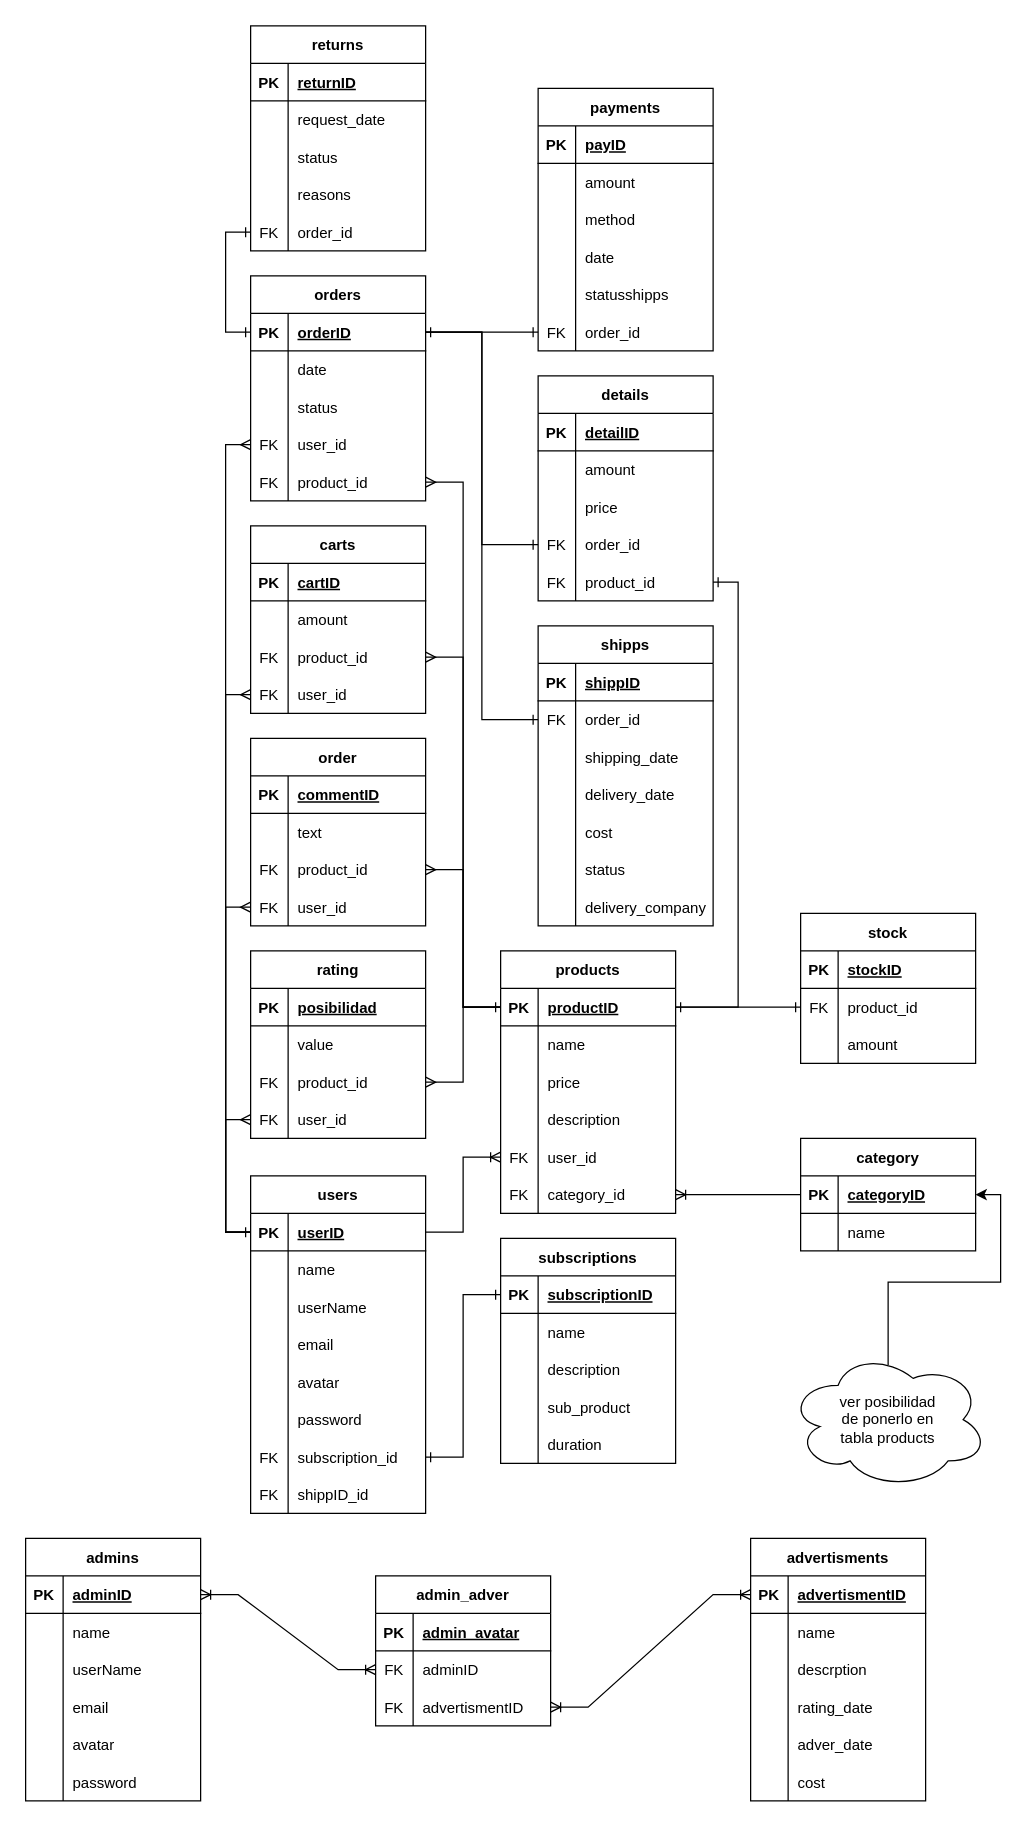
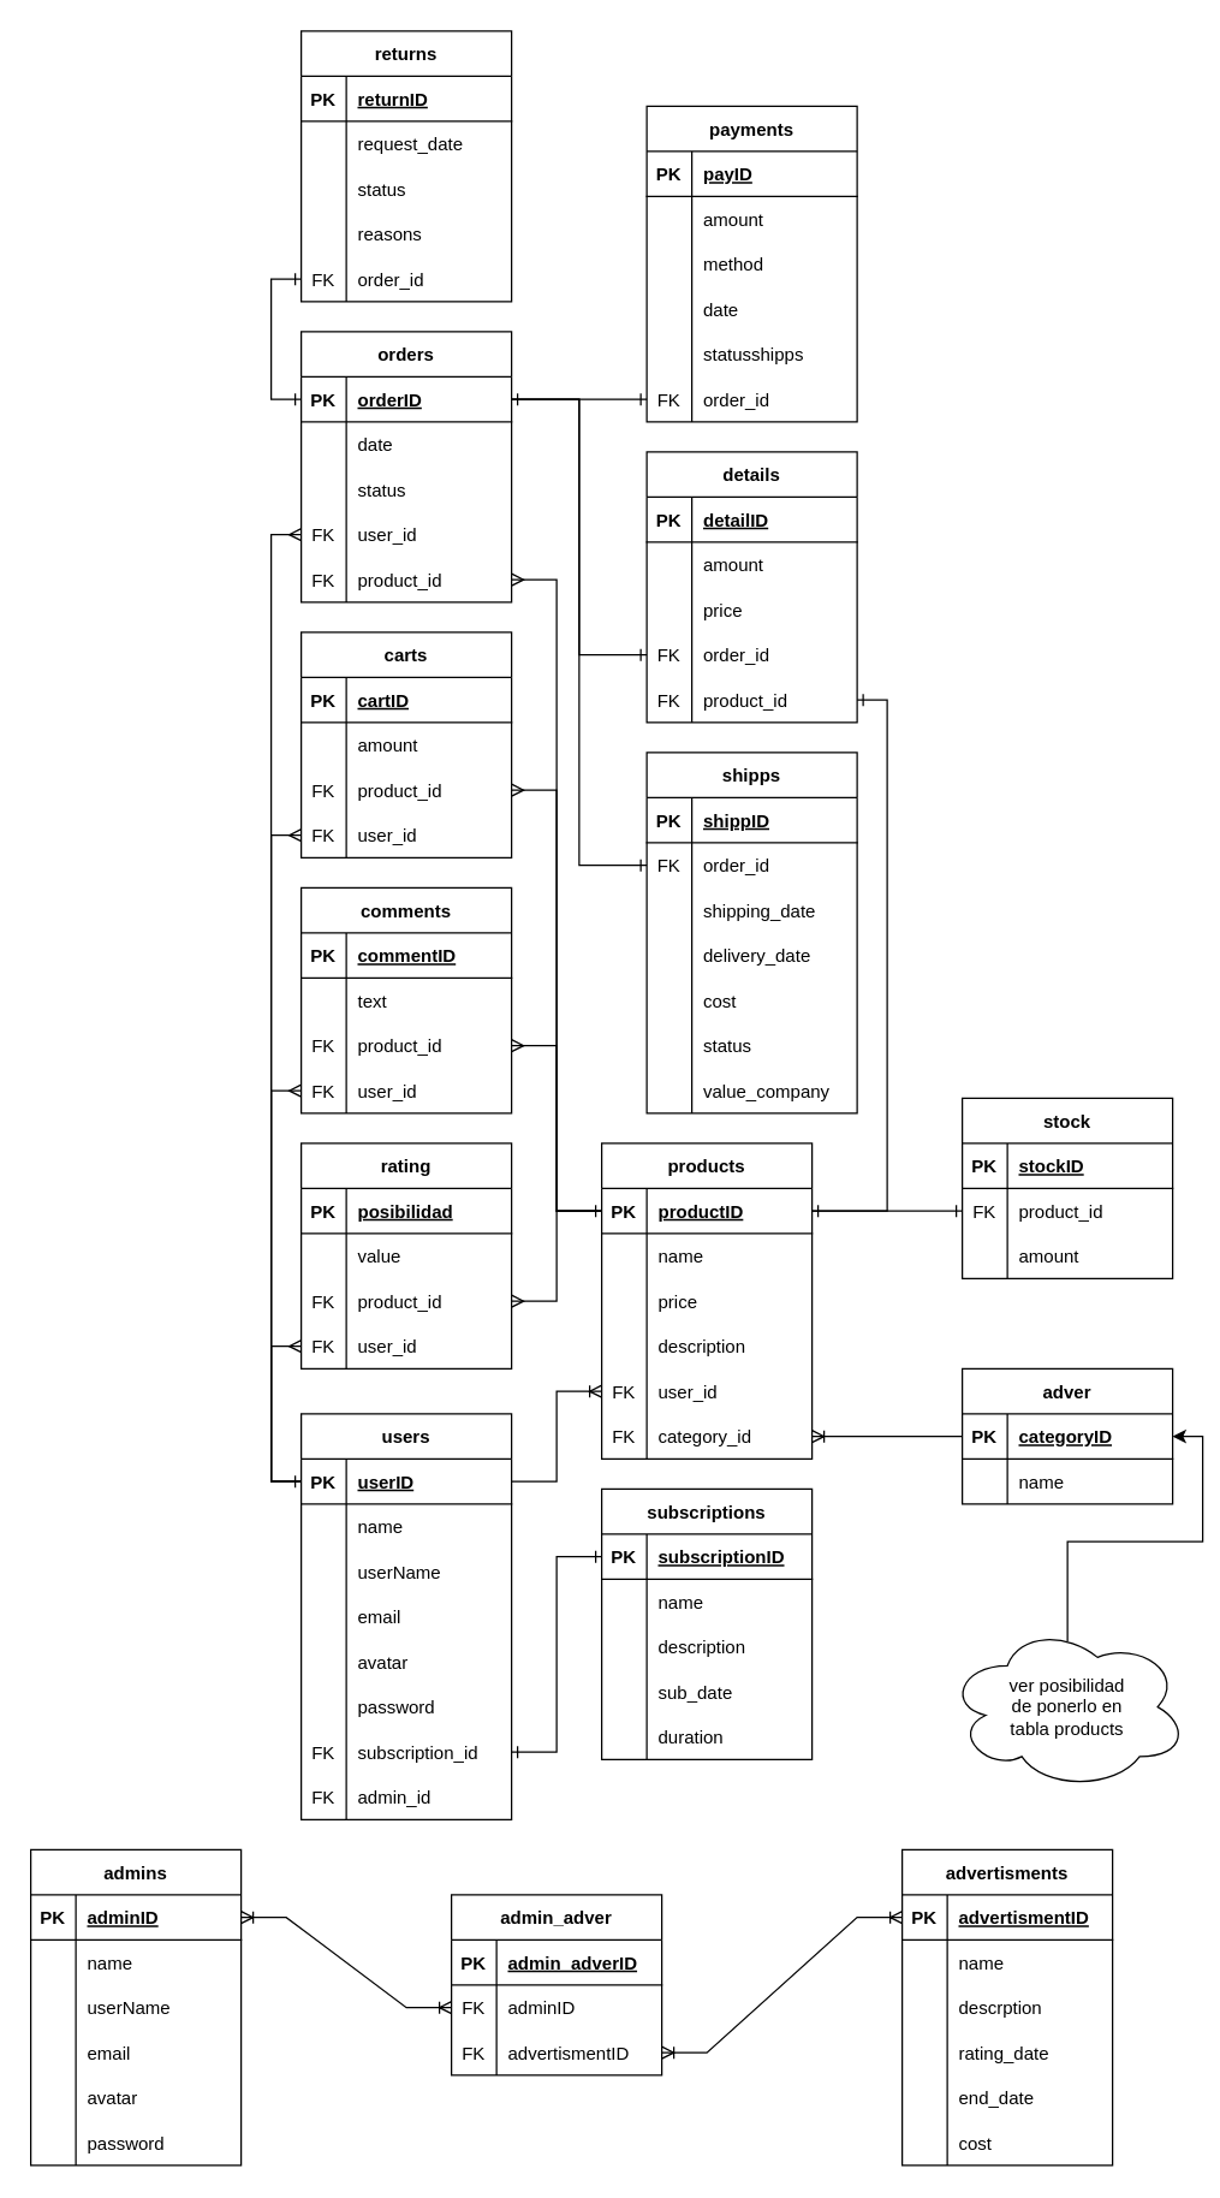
- <mxCell id="84" value="order" style="shape=table;startSize=30;container=1;collapsible=1;childLayout=tableLayout;fixedRows=1;rowLines=0;fontStyle=1;align=center;resizeLast=1;" vertex="1" parent="1"><mxGeometry x="200" y="590" width="140" height="150" as="geometry" /></mxCell>
+ <mxCell id="84" value="comments" style="shape=table;startSize=30;container=1;collapsible=1;childLayout=tableLayout;fixedRows=1;rowLines=0;fontStyle=1;align=center;resizeLast=1;" vertex="1" parent="1"><mxGeometry x="200" y="590" width="140" height="150" as="geometry" /></mxCell>
- <mxCell id="246" value="delivery_company" style="shape=partialRectangle;connectable=0;fillColor=none;top=0;left=0;bottom=0;right=0;align=left;spacingLeft=6;overflow=hidden;" vertex="1" parent="244"><mxGeometry x="30" width="110" height="30" as="geometry"><mxRectangle width="110" height="30" as="alternateBounds" /></mxGeometry></mxCell>
+ <mxCell id="246" value="value_company" style="shape=partialRectangle;connectable=0;fillColor=none;top=0;left=0;bottom=0;right=0;align=left;spacingLeft=6;overflow=hidden;" vertex="1" parent="244"><mxGeometry x="30" width="110" height="30" as="geometry"><mxRectangle width="110" height="30" as="alternateBounds" /></mxGeometry></mxCell>
- <mxCell id="47" value="category" style="shape=table;startSize=30;container=1;collapsible=1;childLayout=tableLayout;fixedRows=1;rowLines=0;fontStyle=1;align=center;resizeLast=1;" vertex="1" parent="1"><mxGeometry x="640" y="910" width="140" height="90" as="geometry" /></mxCell>
+ <mxCell id="47" value="adver" style="shape=table;startSize=30;container=1;collapsible=1;childLayout=tableLayout;fixedRows=1;rowLines=0;fontStyle=1;align=center;resizeLast=1;" vertex="1" parent="1"><mxGeometry x="640" y="910" width="140" height="90" as="geometry" /></mxCell>
- <mxCell id="129" value="sub_product" style="shape=partialRectangle;connectable=0;fillColor=none;top=0;left=0;bottom=0;right=0;align=left;spacingLeft=6;overflow=hidden;" vertex="1" parent="127"><mxGeometry x="30" width="110" height="30" as="geometry"><mxRectangle width="110" height="30" as="alternateBounds" /></mxGeometry></mxCell>
+ <mxCell id="129" value="sub_date" style="shape=partialRectangle;connectable=0;fillColor=none;top=0;left=0;bottom=0;right=0;align=left;spacingLeft=6;overflow=hidden;" vertex="1" parent="127"><mxGeometry x="30" width="110" height="30" as="geometry"><mxRectangle width="110" height="30" as="alternateBounds" /></mxGeometry></mxCell>
- <mxCell id="46" value="shippID_id" style="shape=partialRectangle;connectable=0;fillColor=none;top=0;left=0;bottom=0;right=0;align=left;spacingLeft=6;overflow=hidden;" vertex="1" parent="44"><mxGeometry x="30" width="110" height="30" as="geometry"><mxRectangle width="110" height="30" as="alternateBounds" /></mxGeometry></mxCell>
+ <mxCell id="46" value="admin_id" style="shape=partialRectangle;connectable=0;fillColor=none;top=0;left=0;bottom=0;right=0;align=left;spacingLeft=6;overflow=hidden;" vertex="1" parent="44"><mxGeometry x="30" width="110" height="30" as="geometry"><mxRectangle width="110" height="30" as="alternateBounds" /></mxGeometry></mxCell>
- <mxCell id="267" value="admin_avatar" style="shape=partialRectangle;connectable=0;fillColor=none;top=0;left=0;bottom=0;right=0;align=left;spacingLeft=6;fontStyle=5;overflow=hidden;" vertex="1" parent="265"><mxGeometry x="30" width="110" height="30" as="geometry"><mxRectangle width="110" height="30" as="alternateBounds" /></mxGeometry></mxCell>
+ <mxCell id="267" value="admin_adverID" style="shape=partialRectangle;connectable=0;fillColor=none;top=0;left=0;bottom=0;right=0;align=left;spacingLeft=6;fontStyle=5;overflow=hidden;" vertex="1" parent="265"><mxGeometry x="30" width="110" height="30" as="geometry"><mxRectangle width="110" height="30" as="alternateBounds" /></mxGeometry></mxCell>
- <mxCell id="149" value="adver_date" style="shape=partialRectangle;connectable=0;fillColor=none;top=0;left=0;bottom=0;right=0;align=left;spacingLeft=6;overflow=hidden;" vertex="1" parent="147"><mxGeometry x="30" width="110" height="30" as="geometry"><mxRectangle width="110" height="30" as="alternateBounds" /></mxGeometry></mxCell>
+ <mxCell id="149" value="end_date" style="shape=partialRectangle;connectable=0;fillColor=none;top=0;left=0;bottom=0;right=0;align=left;spacingLeft=6;overflow=hidden;" vertex="1" parent="147"><mxGeometry x="30" width="110" height="30" as="geometry"><mxRectangle width="110" height="30" as="alternateBounds" /></mxGeometry></mxCell>
